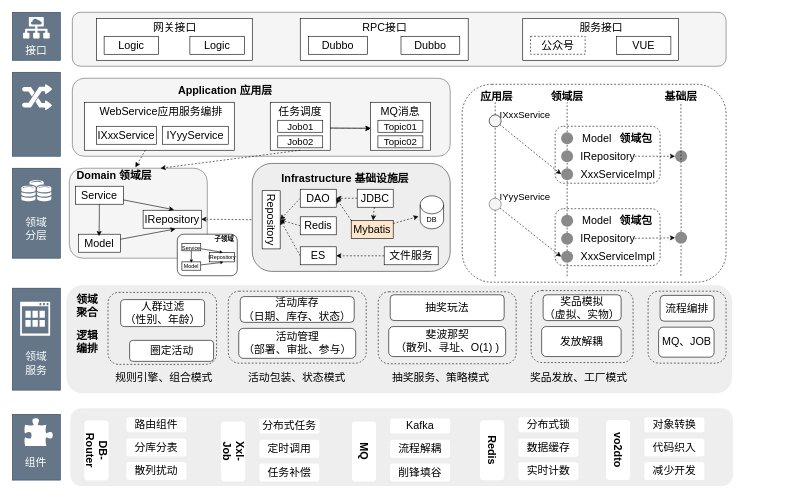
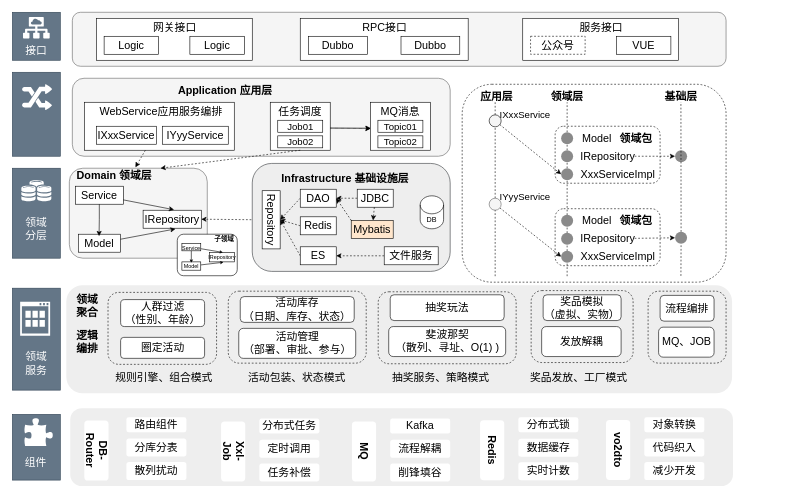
- <mxCell id="152" style="edgeStyle=none;rounded=0;orthogonalLoop=1;jettySize=auto;html=1;entryX=-0.07;entryY=0.624;entryDx=0;entryDy=0;entryPerimeter=0;dashed=1;" parent="136" source="149" target="150" edge="1"><mxGeometry relative="1" as="geometry" /></mxCell>
- <mxCell id="122" value="&lt;font style=&quot;font-size: 18px&quot;&gt;圈定活动&lt;/font&gt;" style="rounded=1;whiteSpace=wrap;html=1;strokeColor=#000000;fillColor=#FFFFFF;gradientColor=none;" parent="119" vertex="1"><mxGeometry x="36" y="85" width="140" height="35" as="geometry" /></mxCell>
+ <mxCell id="122" value="&lt;font style=&quot;font-size: 18px&quot;&gt;圈定活动&lt;/font&gt;" style="rounded=1;whiteSpace=wrap;html=1;strokeColor=#000000;fillColor=#FFFFFF;gradientColor=none;" parent="119" vertex="1"><mxGeometry x="21" y="80" width="140" height="35" as="geometry" /></mxCell>
